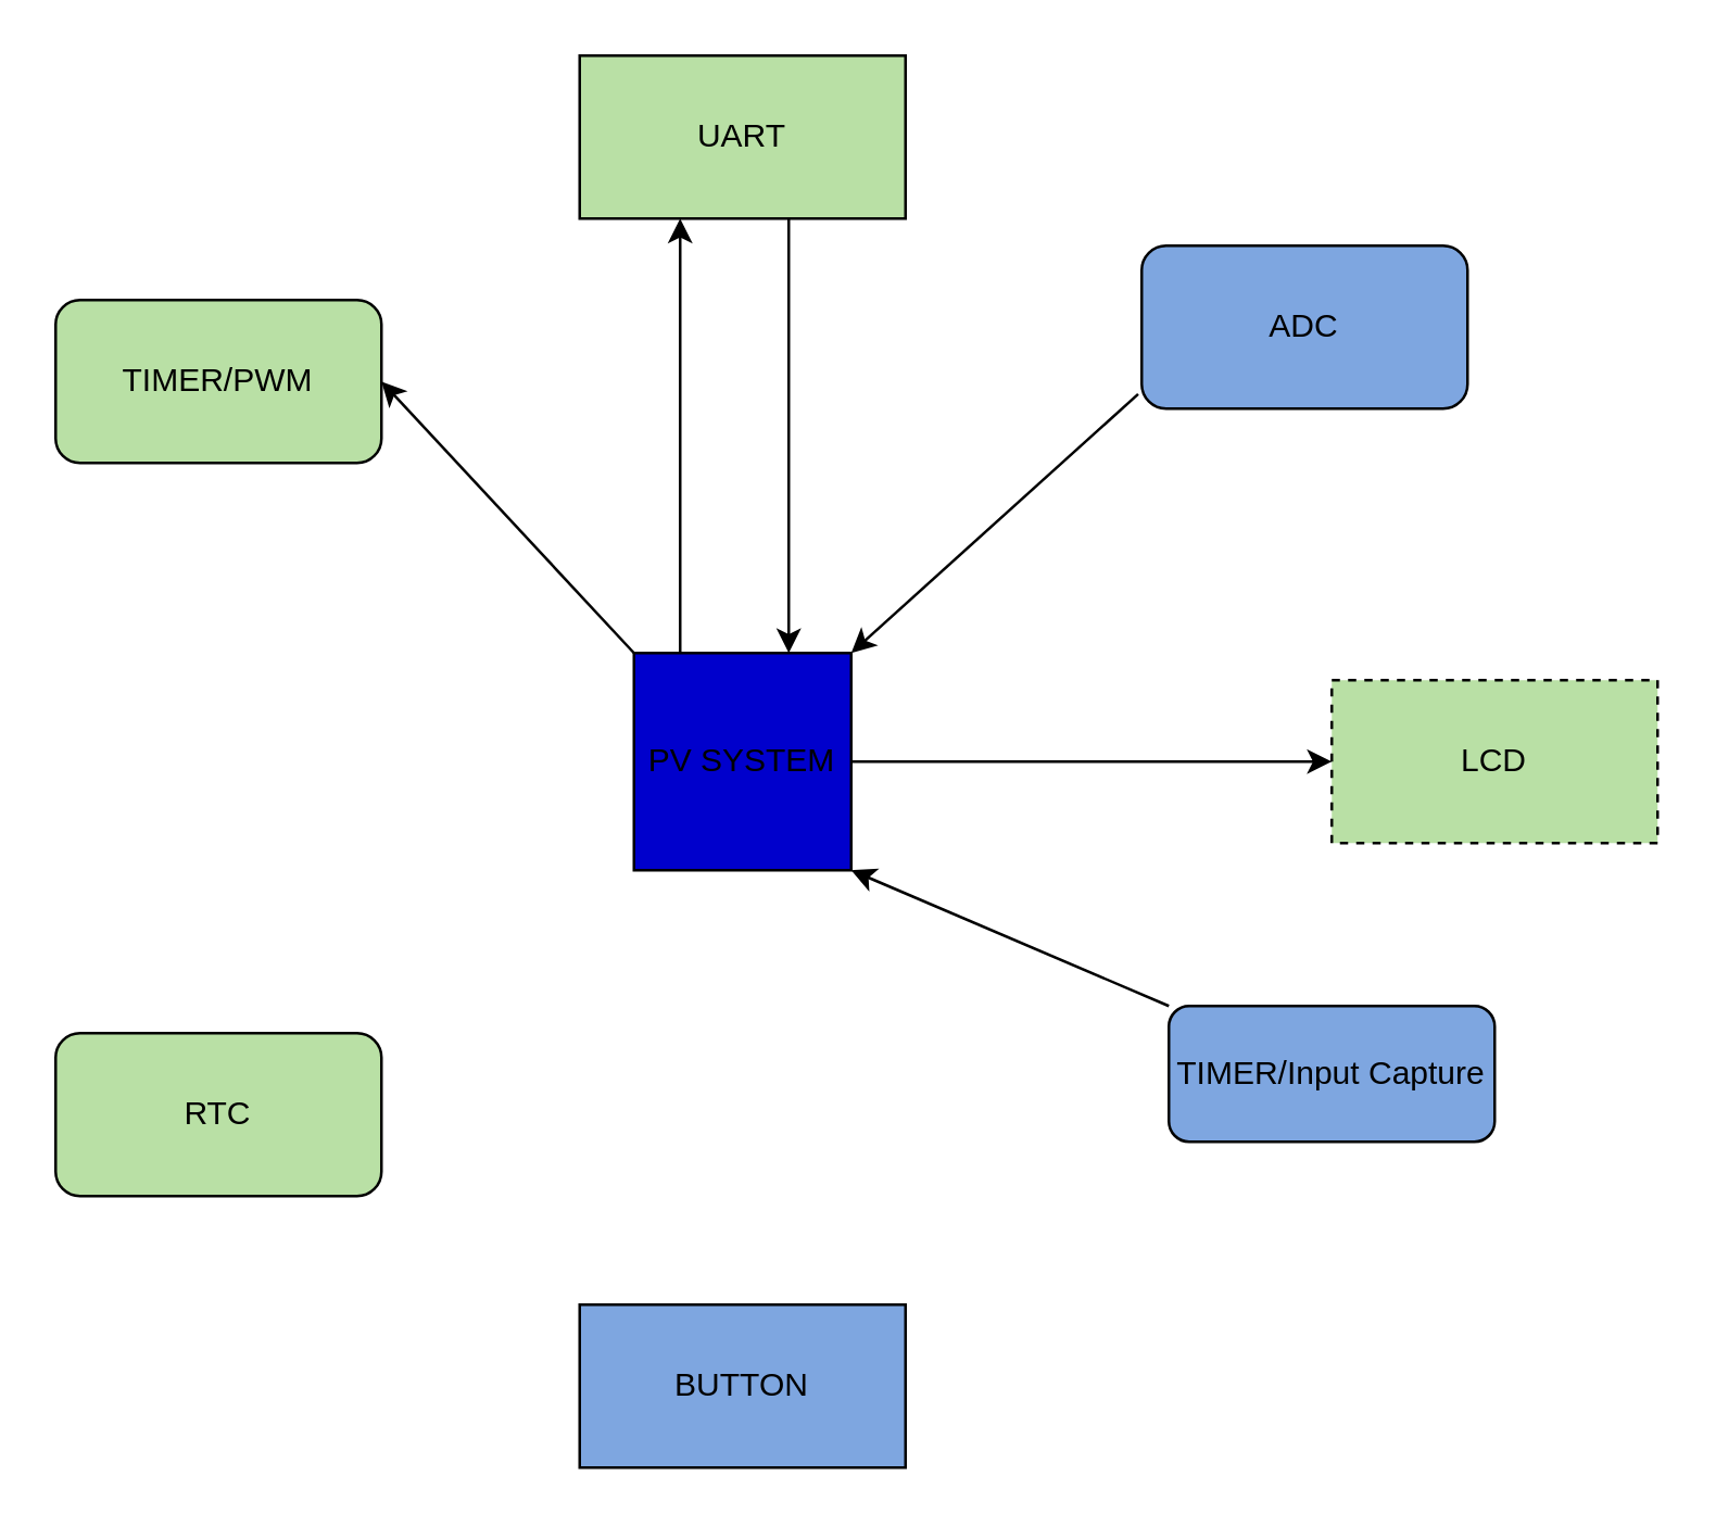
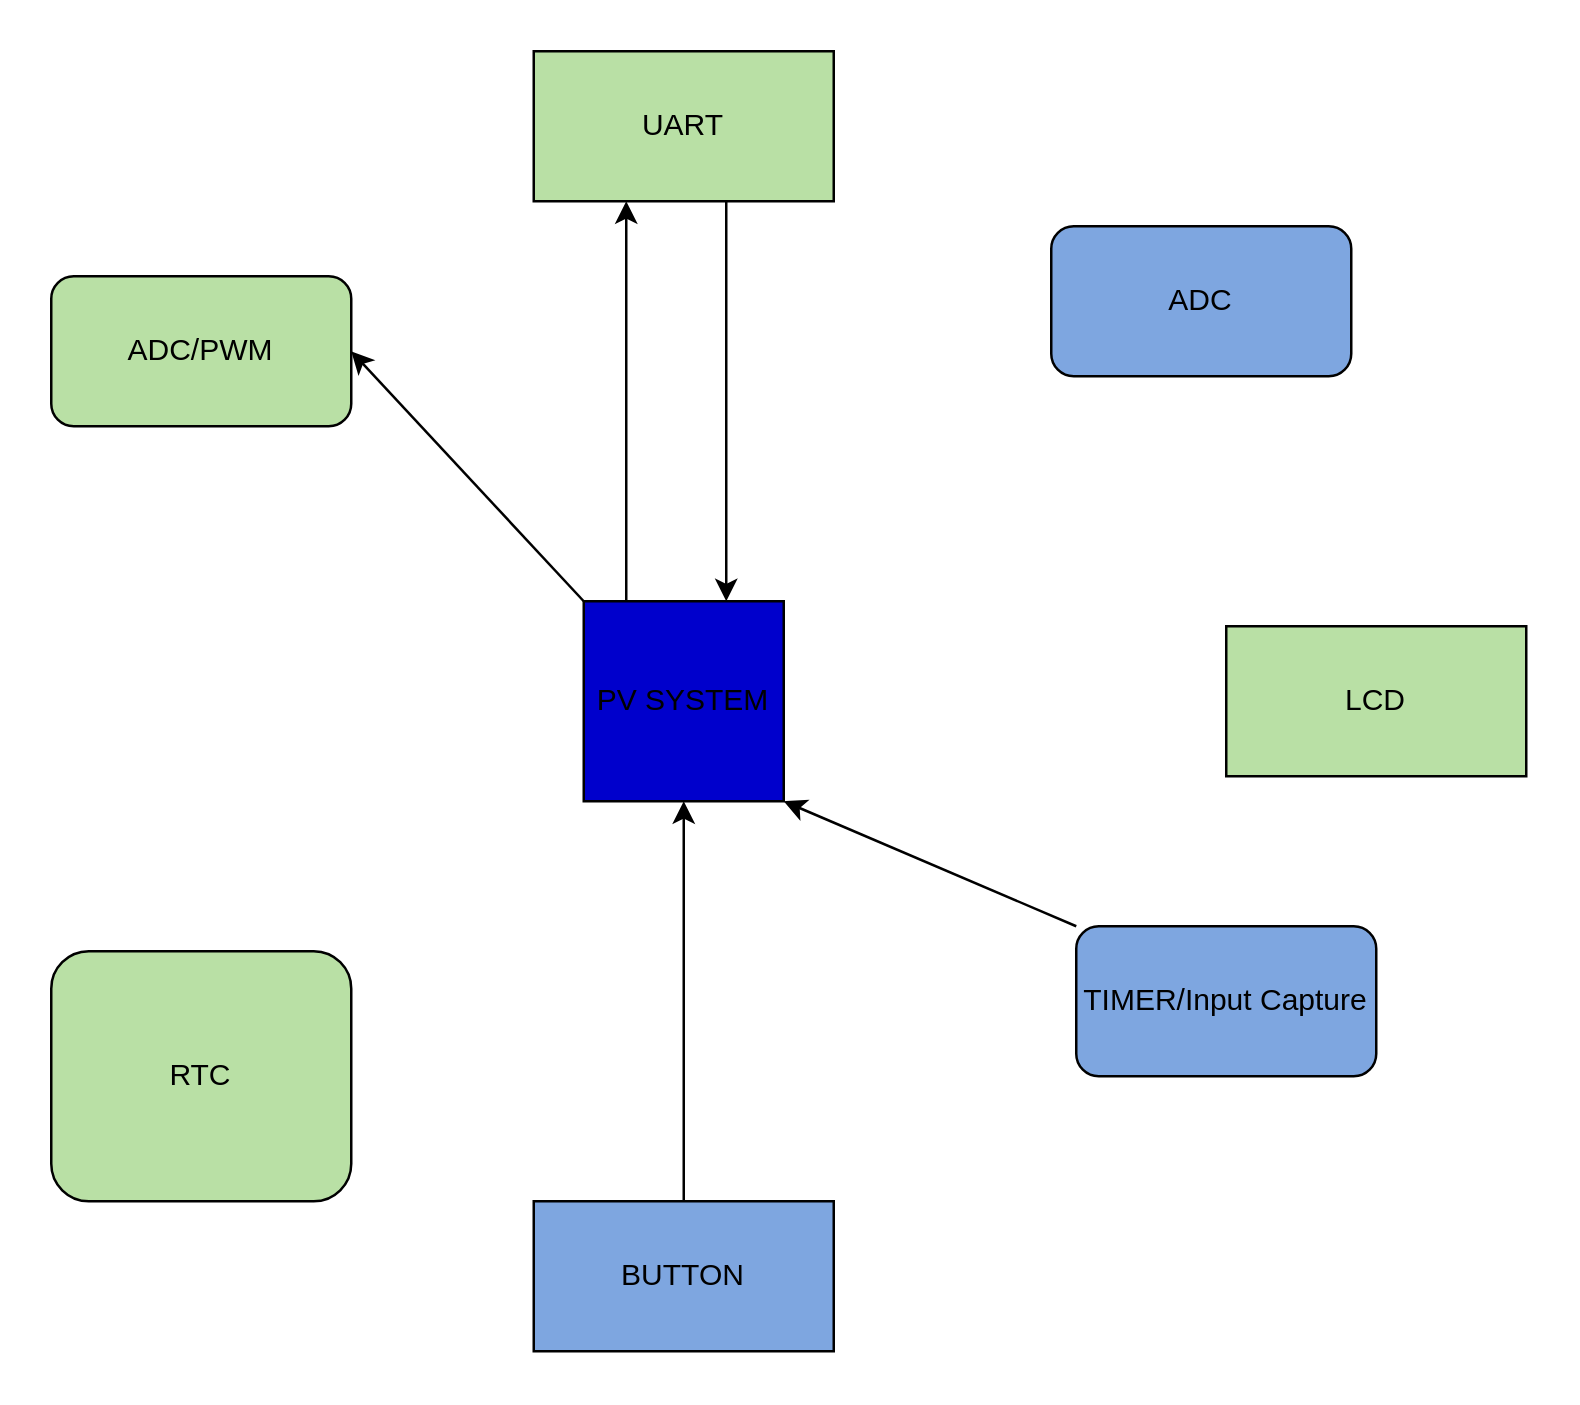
- <mxCell id="9" value="TIMER/PWM" style="rounded=1;whiteSpace=wrap;html=1;fillColor=#B9E0A5;" vertex="1" parent="1"><mxGeometry x="20" y="110" width="120" height="60" as="geometry" /></mxCell>
+ <mxCell id="9" value="ADC/PWM" style="rounded=1;whiteSpace=wrap;html=1;fillColor=#B9E0A5;" vertex="1" parent="1"><mxGeometry x="20" y="110" width="120" height="60" as="geometry" /></mxCell>
- <mxCell id="14" value="" style="endArrow=classic;html=1;rounded=0;exitX=-0.011;exitY=0.911;exitDx=0;exitDy=0;exitPerimeter=0;entryX=1;entryY=0;entryDx=0;entryDy=0;" edge="1" parent="1" source="8" target="4"><mxGeometry width="50" height="50" relative="1" as="geometry"><mxPoint x="260" y="200" as="sourcePoint" /><mxPoint x="310" y="150" as="targetPoint" /></mxGeometry></mxCell>
- <mxCell id="3" style="edgeStyle=orthogonalEdgeStyle;rounded=0;orthogonalLoop=1;jettySize=auto;html=1;entryX=0;entryY=0.5;entryDx=0;entryDy=0;" edge="1" parent="1" source="4" target="6"><mxGeometry relative="1" as="geometry" /></mxCell>
- <mxCell id="6" value="LCD" style="whiteSpace=wrap;html=1;fillColor=#B9E0A5;dashed=1;" vertex="1" parent="1"><mxGeometry x="490" y="250" width="120" height="60" as="geometry" /></mxCell>
+ <mxCell id="6" value="LCD" style="whiteSpace=wrap;html=1;fillColor=#B9E0A5;" vertex="1" parent="1"><mxGeometry x="490" y="250" width="120" height="60" as="geometry" /></mxCell>
- <mxCell id="11" value="TIMER/Input Capture" style="rounded=1;whiteSpace=wrap;html=1;fillColor=#7EA6E0;" vertex="1" parent="1"><mxGeometry x="430" y="370" width="120" height="50" as="geometry" /></mxCell>
+ <mxCell id="11" value="TIMER/Input Capture" style="rounded=1;whiteSpace=wrap;html=1;fillColor=#7EA6E0;" vertex="1" parent="1"><mxGeometry x="430" y="370" width="120" height="60" as="geometry" /></mxCell>
+ <mxCell id="13" value="" style="endArrow=classic;html=1;rounded=0;entryX=0.5;entryY=1;entryDx=0;entryDy=0;exitX=0.5;exitY=0;exitDx=0;exitDy=0;" edge="1" parent="1" source="7" target="4"><mxGeometry width="50" height="50" relative="1" as="geometry"><mxPoint x="260" y="470" as="sourcePoint" /><mxPoint x="310" y="420" as="targetPoint" /></mxGeometry></mxCell>
- <mxCell id="10" value="RTC" style="rounded=1;whiteSpace=wrap;html=1;fillColor=#B9E0A5;" vertex="1" parent="1"><mxGeometry x="20" y="380" width="120" height="60" as="geometry" /></mxCell>
+ <mxCell id="10" value="RTC" style="rounded=1;whiteSpace=wrap;html=1;fillColor=#B9E0A5;" vertex="1" parent="1"><mxGeometry x="20" y="380" width="120" height="100" as="geometry" /></mxCell>
